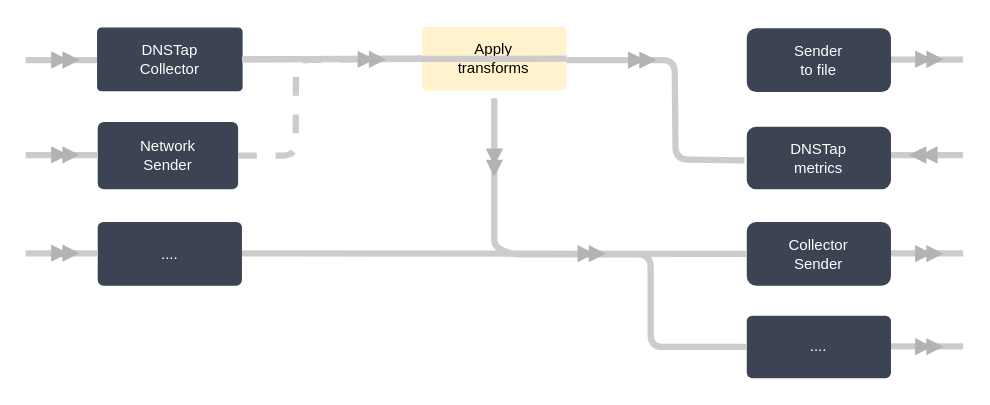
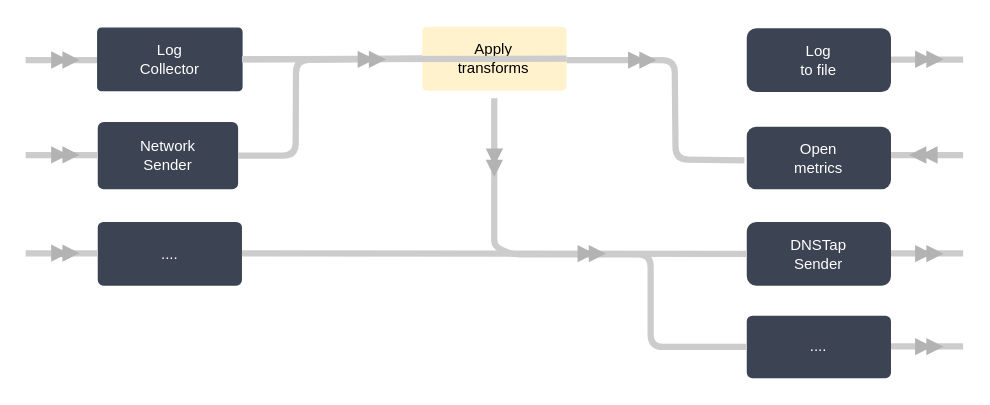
- <mxCell id="3" value="DNSTap&lt;br&gt;Collector" style="rounded=1;whiteSpace=wrap;html=1;fillColor=#3c4352;strokeColor=#314354;fontColor=#ffffff;arcSize=6;container=0;" parent="1" vertex="1"><mxGeometry x="77.7" y="22" width="115.38" height="50" as="geometry" /></mxCell>
+ <mxCell id="3" value="Log&lt;br&gt;Collector" style="rounded=1;whiteSpace=wrap;html=1;fillColor=#3c4352;strokeColor=#314354;fontColor=#ffffff;arcSize=6;container=0;" parent="1" vertex="1"><mxGeometry x="77.7" y="22" width="115.38" height="50" as="geometry" /></mxCell>
- <mxCell id="5" value="Sender&lt;br&gt;to file" style="rounded=1;whiteSpace=wrap;html=1;fillColor=#3c4352;strokeColor=none;fontColor=#ffffff;container=0;" parent="1" vertex="1"><mxGeometry x="596.91" y="22" width="115.38" height="51.05" as="geometry" /></mxCell>
+ <mxCell id="5" value="Log&lt;br&gt;to file" style="rounded=1;whiteSpace=wrap;html=1;fillColor=#3c4352;strokeColor=none;fontColor=#ffffff;container=0;" parent="1" vertex="1"><mxGeometry x="596.91" y="22" width="115.38" height="51.05" as="geometry" /></mxCell>
- <mxCell id="12" value="" style="endArrow=none;html=1;rounded=1;strokeWidth=5;strokeColor=#CCCCCC;entryX=0;entryY=0.5;entryDx=0;entryDy=0;curved=0;exitX=1;exitY=0.5;exitDx=0;exitDy=0;dashed=1;" parent="1" target="4" edge="1" source="6"><mxGeometry width="50" height="50" relative="1" as="geometry"><mxPoint x="193.077" y="169.204" as="sourcePoint" /><mxPoint x="250.769" y="169.204" as="targetPoint" /><Array as="points"><mxPoint x="236" y="124" /><mxPoint x="236.346" y="47.526" /></Array></mxGeometry></mxCell>
+ <mxCell id="12" value="" style="endArrow=none;html=1;rounded=1;strokeWidth=5;strokeColor=#CCCCCC;entryX=0;entryY=0.5;entryDx=0;entryDy=0;curved=0;exitX=1;exitY=0.5;exitDx=0;exitDy=0;" parent="1" target="4" edge="1" source="6"><mxGeometry width="50" height="50" relative="1" as="geometry"><mxPoint x="193.077" y="169.204" as="sourcePoint" /><mxPoint x="250.769" y="169.204" as="targetPoint" /><Array as="points"><mxPoint x="236" y="124" /><mxPoint x="236.346" y="47.526" /></Array></mxGeometry></mxCell>
- <mxCell id="28" value="DNSTap&lt;br&gt;metrics" style="rounded=1;whiteSpace=wrap;html=1;fillColor=#3c4352;strokeColor=none;fontColor=#ffffff;container=0;" parent="1" vertex="1"><mxGeometry x="596.91" y="100.89" width="115.38" height="50" as="geometry" /></mxCell>
+ <mxCell id="28" value="Open&lt;br&gt;metrics" style="rounded=1;whiteSpace=wrap;html=1;fillColor=#3c4352;strokeColor=none;fontColor=#ffffff;container=0;" parent="1" vertex="1"><mxGeometry x="596.91" y="100.89" width="115.38" height="50" as="geometry" /></mxCell>
- <mxCell id="15" value="Collector&lt;br&gt;Sender" style="rounded=1;whiteSpace=wrap;html=1;fillColor=#3c4352;strokeColor=none;fontColor=#ffffff;container=0;" parent="1" vertex="1"><mxGeometry x="596.91" y="177" width="115.38" height="51.05" as="geometry" /></mxCell>
+ <mxCell id="15" value="DNSTap&lt;br&gt;Sender" style="rounded=1;whiteSpace=wrap;html=1;fillColor=#3c4352;strokeColor=none;fontColor=#ffffff;container=0;" parent="1" vertex="1"><mxGeometry x="596.91" y="177" width="115.38" height="51.05" as="geometry" /></mxCell>
